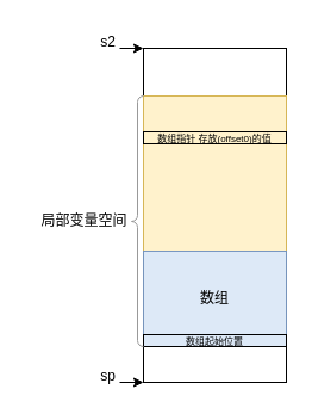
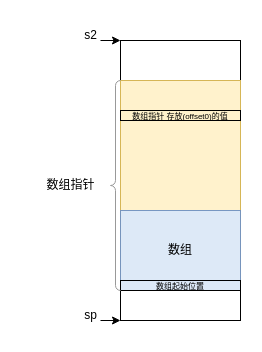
- <mxCell id="8" value="局部变量空间" style="text;html=1;align=center;verticalAlign=middle;resizable=0;points=[];autosize=1;strokeColor=none;fillColor=none;" vertex="1" parent="1"><mxGeometry x="20" y="170" width="100" height="30" as="geometry" /></mxCell>
+ <mxCell id="8" value="数组指针" style="text;html=1;align=center;verticalAlign=middle;resizable=0;points=[];autosize=1;strokeColor=none;fillColor=none;" vertex="1" parent="1"><mxGeometry x="20" y="170" width="100" height="30" as="geometry" /></mxCell>
